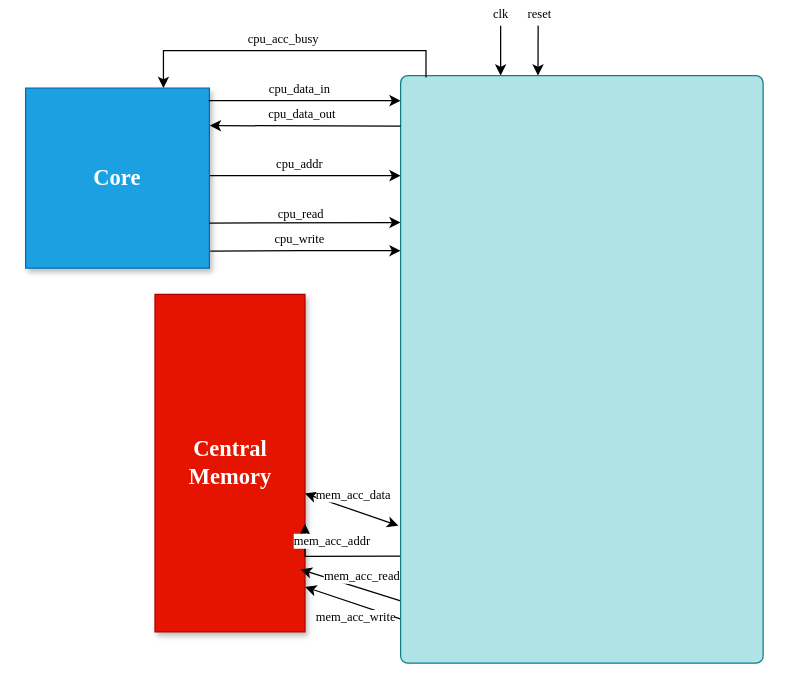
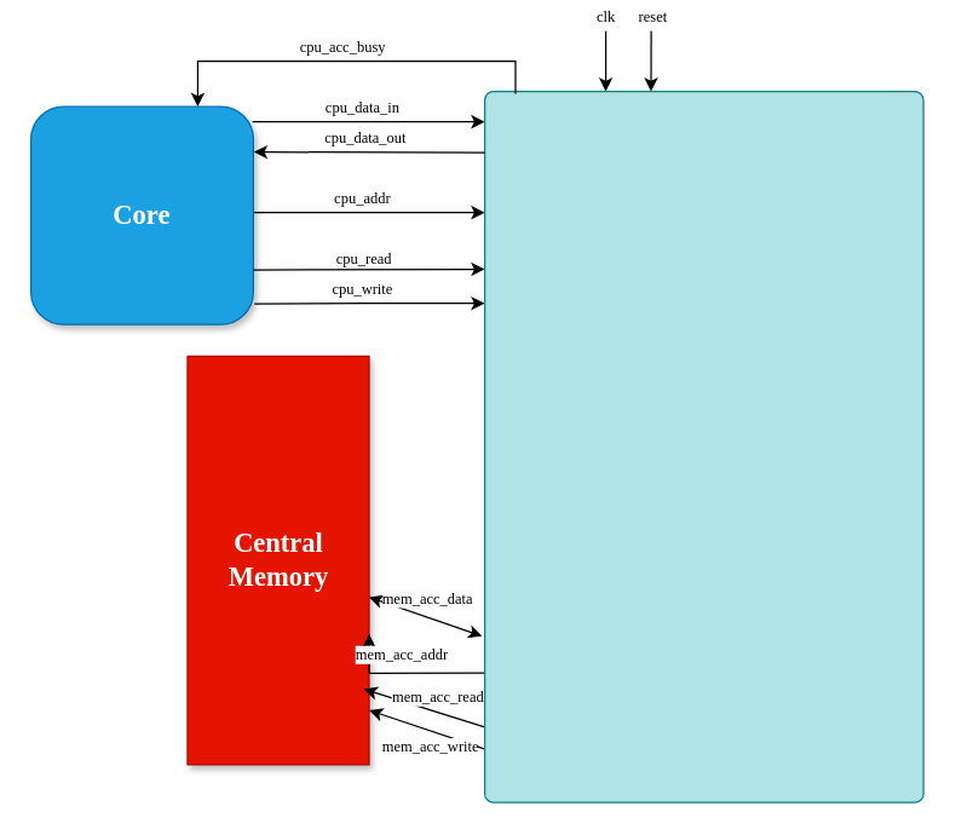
- <mxCell id="3" value="&lt;b&gt;&lt;font face=&quot;Verdana&quot;&gt;Core&lt;/font&gt;&lt;/b&gt;" style="whiteSpace=wrap;html=1;shadow=1;fontSize=18;fontFamily=Times New Roman;points=[[0,0,0,0,0],[0,0.25,0,0,0],[0,0.5,0,0,0],[0,0.75,0,0,0],[0,1,0,0,0],[0.09,1,0,0,0],[0.18,1,0,0,0],[0.25,0,0,0,0],[0.25,1,0,0,0],[0.27,1,0,0,0],[0.36,1,0,0,0],[0.45,1,0,0,0],[0.5,0,0,0,0],[0.5,1,0,0,0],[0.55,1,0,0,0],[0.64,1,0,0,0],[0.73,1,0,0,0],[0.75,0,0,0,0],[0.82,1,0,0,0],[0.91,1,0,0,0],[1,0,0,0,0],[1,0.25,0,0,0],[1,0.5,0,0,0],[1,0.75,0,0,0],[1,0.88,0,0,0],[1,1,0,0,0]];fillColor=#1ba1e2;fontColor=#ffffff;strokeColor=#006EAF;" parent="1" vertex="1"><mxGeometry x="20" y="70" width="147" height="144" as="geometry" /></mxCell>
+ <mxCell id="3" value="&lt;b&gt;&lt;font face=&quot;Verdana&quot;&gt;Core&lt;/font&gt;&lt;/b&gt;" style="whiteSpace=wrap;html=1;shadow=1;fontSize=18;fontFamily=Times New Roman;points=[[0,0,0,0,0],[0,0.25,0,0,0],[0,0.5,0,0,0],[0,0.75,0,0,0],[0,1,0,0,0],[0.09,1,0,0,0],[0.18,1,0,0,0],[0.25,0,0,0,0],[0.25,1,0,0,0],[0.27,1,0,0,0],[0.36,1,0,0,0],[0.45,1,0,0,0],[0.5,0,0,0,0],[0.5,1,0,0,0],[0.55,1,0,0,0],[0.64,1,0,0,0],[0.73,1,0,0,0],[0.75,0,0,0,0],[0.82,1,0,0,0],[0.91,1,0,0,0],[1,0,0,0,0],[1,0.25,0,0,0],[1,0.5,0,0,0],[1,0.75,0,0,0],[1,0.88,0,0,0],[1,1,0,0,0]];fillColor=#1ba1e2;fontColor=#ffffff;strokeColor=#006EAF;rounded=1;" parent="1" vertex="1"><mxGeometry x="20" y="70" width="147" height="144" as="geometry" /></mxCell>
